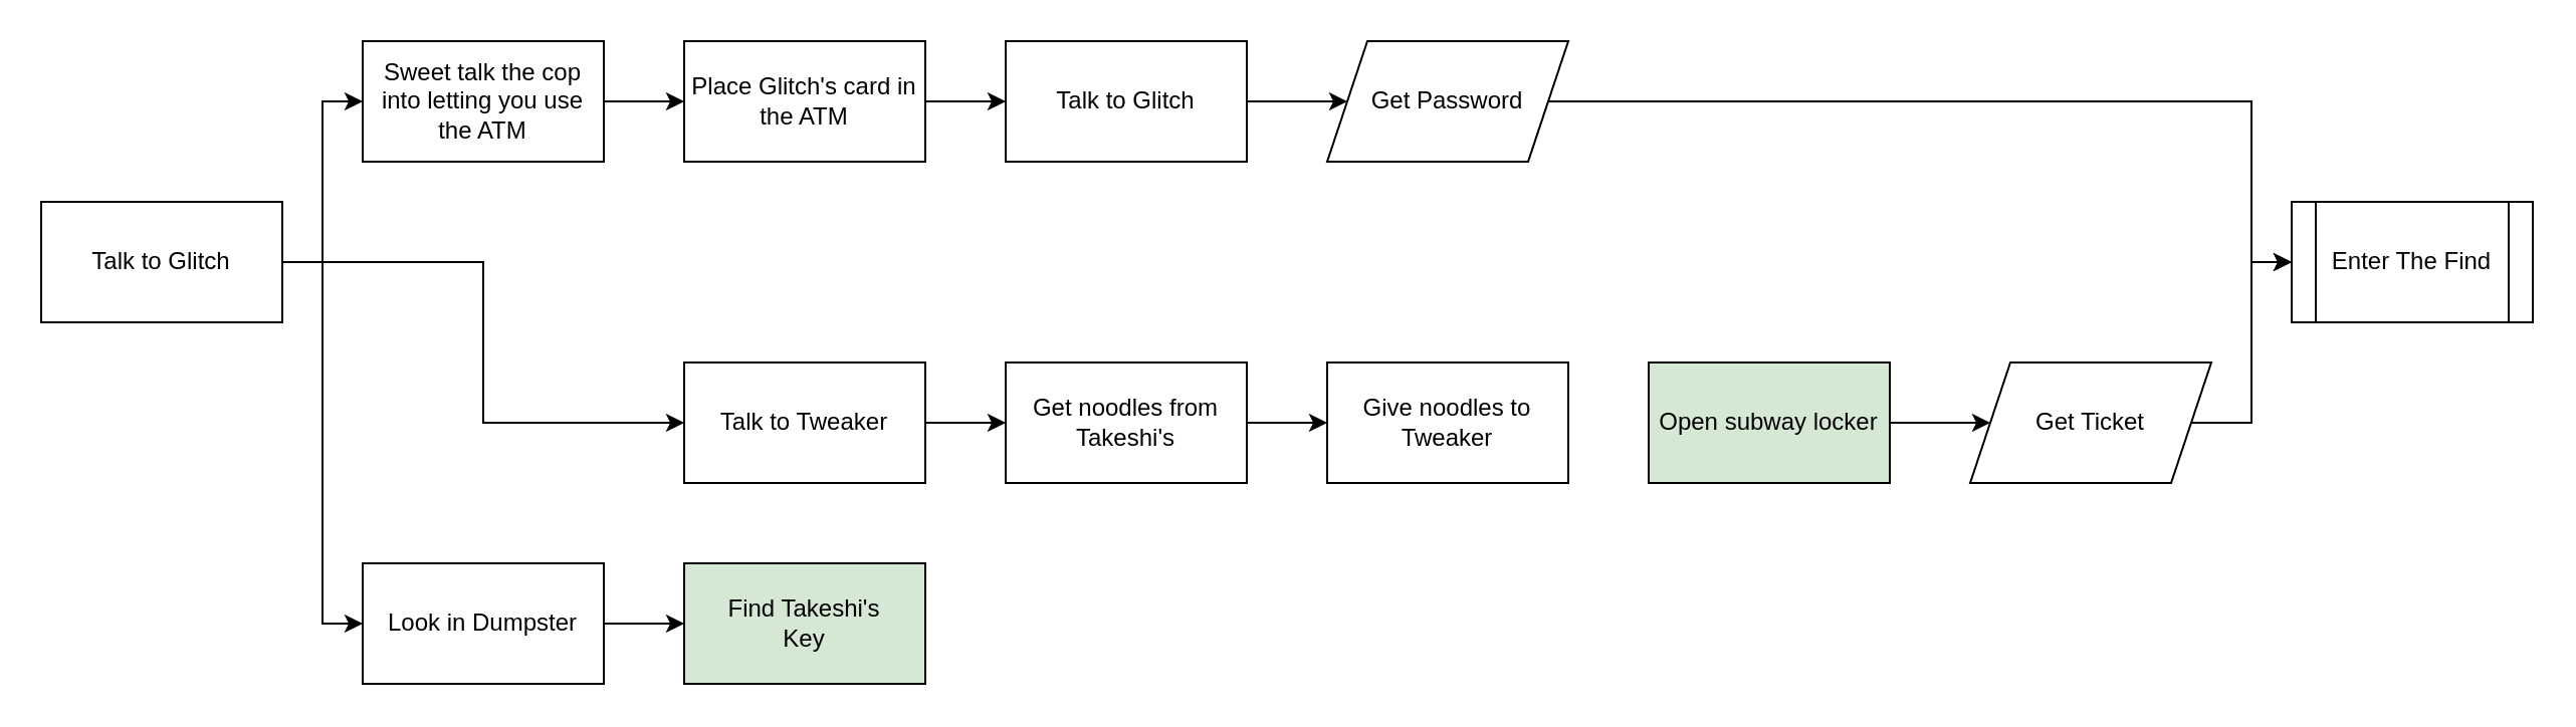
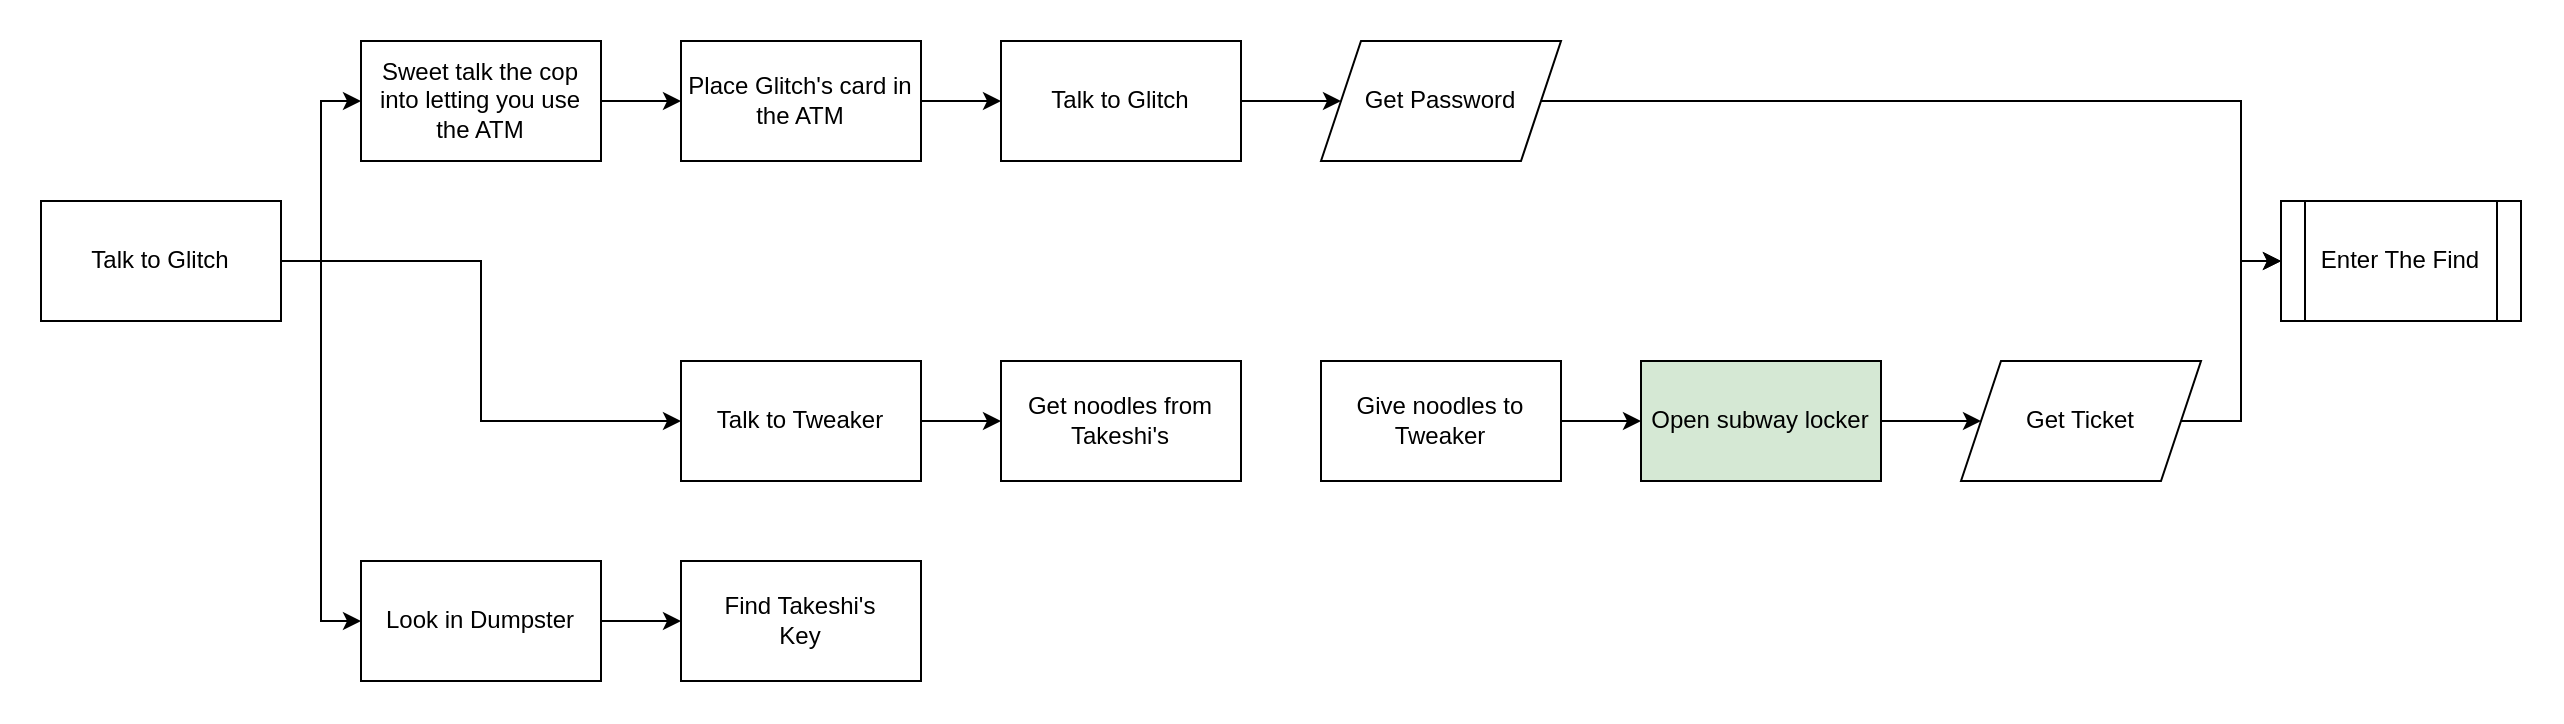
- <mxCell id="13" style="edgeStyle=orthogonalEdgeStyle;rounded=0;orthogonalLoop=1;jettySize=auto;html=1;entryX=0;entryY=0.5;entryDx=0;entryDy=0;" edge="1" parent="1" source="14" target="12"><mxGeometry relative="1" as="geometry" /></mxCell>
+ <mxCell id="11" style="edgeStyle=orthogonalEdgeStyle;rounded=0;orthogonalLoop=1;jettySize=auto;html=1;entryX=0;entryY=0.5;entryDx=0;entryDy=0;" edge="1" parent="1" source="12" target="10"><mxGeometry relative="1" as="geometry" /></mxCell>
- <mxCell id="17" value="Find Takeshi's&lt;br&gt;Key" style="rounded=0;whiteSpace=wrap;html=1;comic=0;fillColor=#d5e8d4;" vertex="1" parent="1"><mxGeometry x="340" y="280" width="120" height="60" as="geometry" /></mxCell>
+ <mxCell id="17" value="Find Takeshi's&lt;br&gt;Key" style="rounded=0;whiteSpace=wrap;html=1;comic=0;" vertex="1" parent="1"><mxGeometry x="340" y="280" width="120" height="60" as="geometry" /></mxCell>
